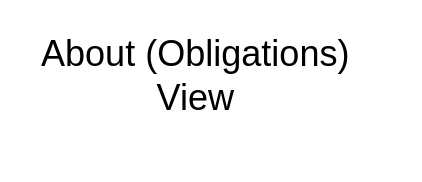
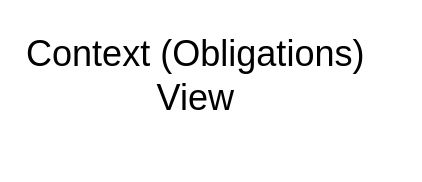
- <mxCell id="4" value="About (Obligations)&lt;br&gt;View" style="text;html=1;strokeColor=none;fillColor=none;align=center;verticalAlign=middle;whiteSpace=wrap;rounded=0;fontSize=48;opacity=30;" vertex="1" parent="3"><mxGeometry x="20" y="20" width="480" height="160" as="geometry" /></mxCell>
+ <mxCell id="4" value="Context (Obligations)&lt;br&gt;View" style="text;html=1;strokeColor=none;fillColor=none;align=center;verticalAlign=middle;whiteSpace=wrap;rounded=0;fontSize=48;opacity=30;" vertex="1" parent="3"><mxGeometry x="20" y="20" width="480" height="160" as="geometry" /></mxCell>
